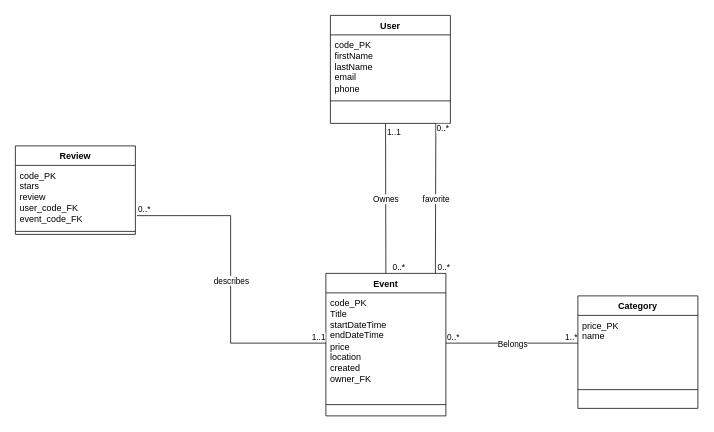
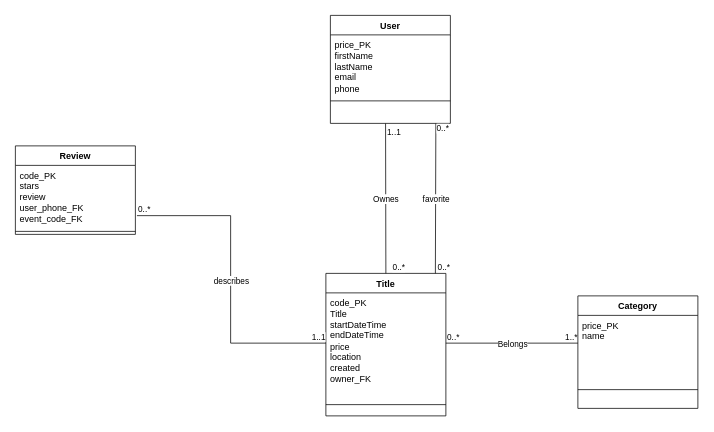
- <mxCell id="13" value="code_PK&lt;br&gt;firstName&lt;br&gt;lastName&lt;br&gt;email&lt;br&gt;phone" style="text;strokeColor=none;fillColor=none;align=left;verticalAlign=top;spacingLeft=4;spacingRight=4;overflow=hidden;rotatable=0;points=[[0,0.5],[1,0.5]];portConstraint=eastwest;whiteSpace=wrap;html=1;" parent="12" vertex="1"><mxGeometry y="26" width="160" height="84" as="geometry" /></mxCell>
+ <mxCell id="13" value="price_PK&lt;br&gt;firstName&lt;br&gt;lastName&lt;br&gt;email&lt;br&gt;phone" style="text;strokeColor=none;fillColor=none;align=left;verticalAlign=top;spacingLeft=4;spacingRight=4;overflow=hidden;rotatable=0;points=[[0,0.5],[1,0.5]];portConstraint=eastwest;whiteSpace=wrap;html=1;" parent="12" vertex="1"><mxGeometry y="26" width="160" height="84" as="geometry" /></mxCell>
- <mxCell id="25" value="code_PK&lt;br&gt;stars&lt;br&gt;review&lt;br&gt;user_code_FK&lt;br&gt;event_code_FK" style="text;strokeColor=none;fillColor=none;align=left;verticalAlign=top;spacingLeft=4;spacingRight=4;overflow=hidden;rotatable=0;points=[[0,0.5],[1,0.5]];portConstraint=eastwest;whiteSpace=wrap;html=1;" vertex="1" parent="24"><mxGeometry y="26" width="160" height="84" as="geometry" /></mxCell>
+ <mxCell id="25" value="code_PK&lt;br&gt;stars&lt;br&gt;review&lt;br&gt;user_phone_FK&lt;br&gt;event_code_FK" style="text;strokeColor=none;fillColor=none;align=left;verticalAlign=top;spacingLeft=4;spacingRight=4;overflow=hidden;rotatable=0;points=[[0,0.5],[1,0.5]];portConstraint=eastwest;whiteSpace=wrap;html=1;" vertex="1" parent="24"><mxGeometry y="26" width="160" height="84" as="geometry" /></mxCell>
- <mxCell id="6" value="Event" style="swimlane;fontStyle=1;align=center;verticalAlign=top;childLayout=stackLayout;horizontal=1;startSize=26;horizontalStack=0;resizeParent=1;resizeParentMax=0;resizeLast=0;collapsible=1;marginBottom=0;whiteSpace=wrap;html=1;" parent="1" vertex="1"><mxGeometry x="434" y="364" width="160" height="190" as="geometry" /></mxCell>
+ <mxCell id="6" value="Title" style="swimlane;fontStyle=1;align=center;verticalAlign=top;childLayout=stackLayout;horizontal=1;startSize=26;horizontalStack=0;resizeParent=1;resizeParentMax=0;resizeLast=0;collapsible=1;marginBottom=0;whiteSpace=wrap;html=1;" parent="1" vertex="1"><mxGeometry x="434" y="364" width="160" height="190" as="geometry" /></mxCell>
